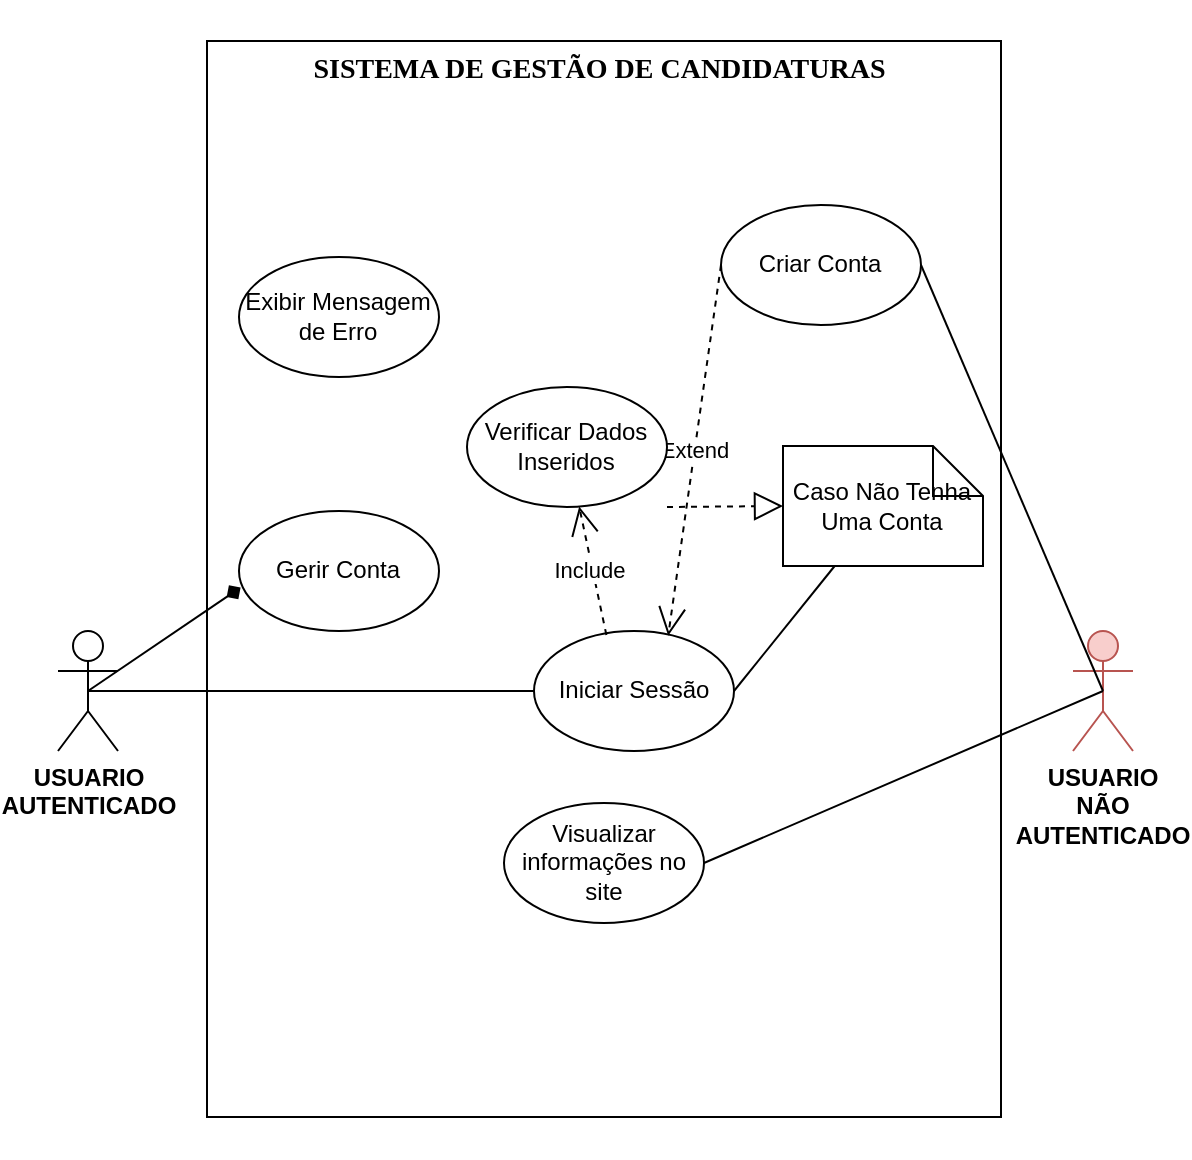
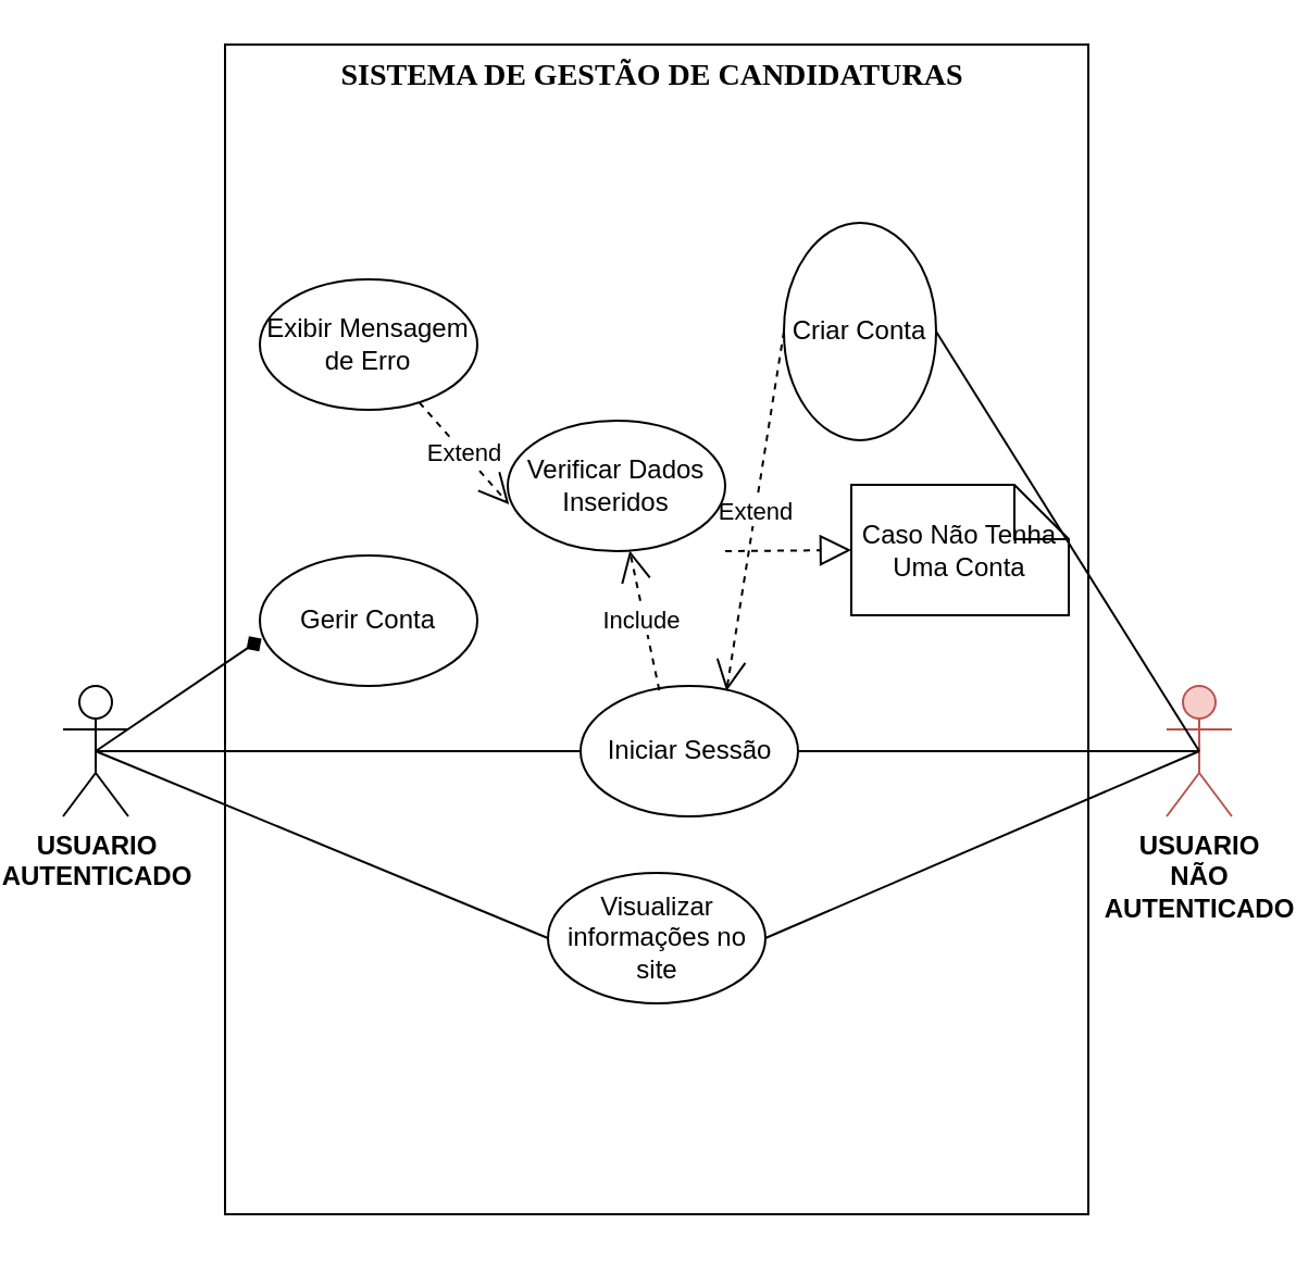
- <mxCell id="5" value="Criar Conta" style="ellipse;whiteSpace=wrap;html=1;" parent="1" vertex="1"><mxGeometry x="352" y="102" width="100" height="60" as="geometry" /></mxCell>
+ <mxCell id="5" value="Criar Conta" style="ellipse;whiteSpace=wrap;html=1;" parent="1" vertex="1"><mxGeometry x="352" y="102" width="70" height="100" as="geometry" /></mxCell>
+ <mxCell id="20" value="Extend" style="endArrow=open;endSize=12;dashed=1;html=1;entryX=0.006;entryY=0.641;entryDx=0;entryDy=0;entryPerimeter=0;" parent="1" source="19" target="12" edge="1"><mxGeometry width="160" relative="1" as="geometry"><mxPoint x="4.5" y="200" as="sourcePoint" /><mxPoint x="241" y="27" as="targetPoint" /></mxGeometry></mxCell>
- <mxCell id="10" value="" style="endArrow=none;html=1;strokeColor=#000000;exitX=1;exitY=0.5;exitDx=0;exitDy=0;" parent="1" source="6" target="8" edge="1"><mxGeometry relative="1" as="geometry"><mxPoint x="352" y="10" as="sourcePoint" /><mxPoint x="667" y="0" as="targetPoint" /></mxGeometry></mxCell>
+ <mxCell id="10" value="" style="endArrow=none;html=1;strokeColor=#000000;exitX=1;exitY=0.5;exitDx=0;exitDy=0;entryX=0.5;entryY=0.5;entryDx=0;entryDy=0;entryPerimeter=0;" parent="1" source="6" target="3" edge="1"><mxGeometry relative="1" as="geometry"><mxPoint x="352" y="10" as="sourcePoint" /><mxPoint x="667" y="0" as="targetPoint" /></mxGeometry></mxCell>
+ <mxCell id="17" value="" style="endArrow=none;html=1;strokeColor=#000000;entryX=0.5;entryY=0.5;entryDx=0;entryDy=0;entryPerimeter=0;exitX=0;exitY=0.5;exitDx=0;exitDy=0;" parent="1" source="15" target="2" edge="1"><mxGeometry relative="1" as="geometry"><mxPoint x="274.5" y="466" as="sourcePoint" /><mxPoint x="235" y="410" as="targetPoint" /></mxGeometry></mxCell>
